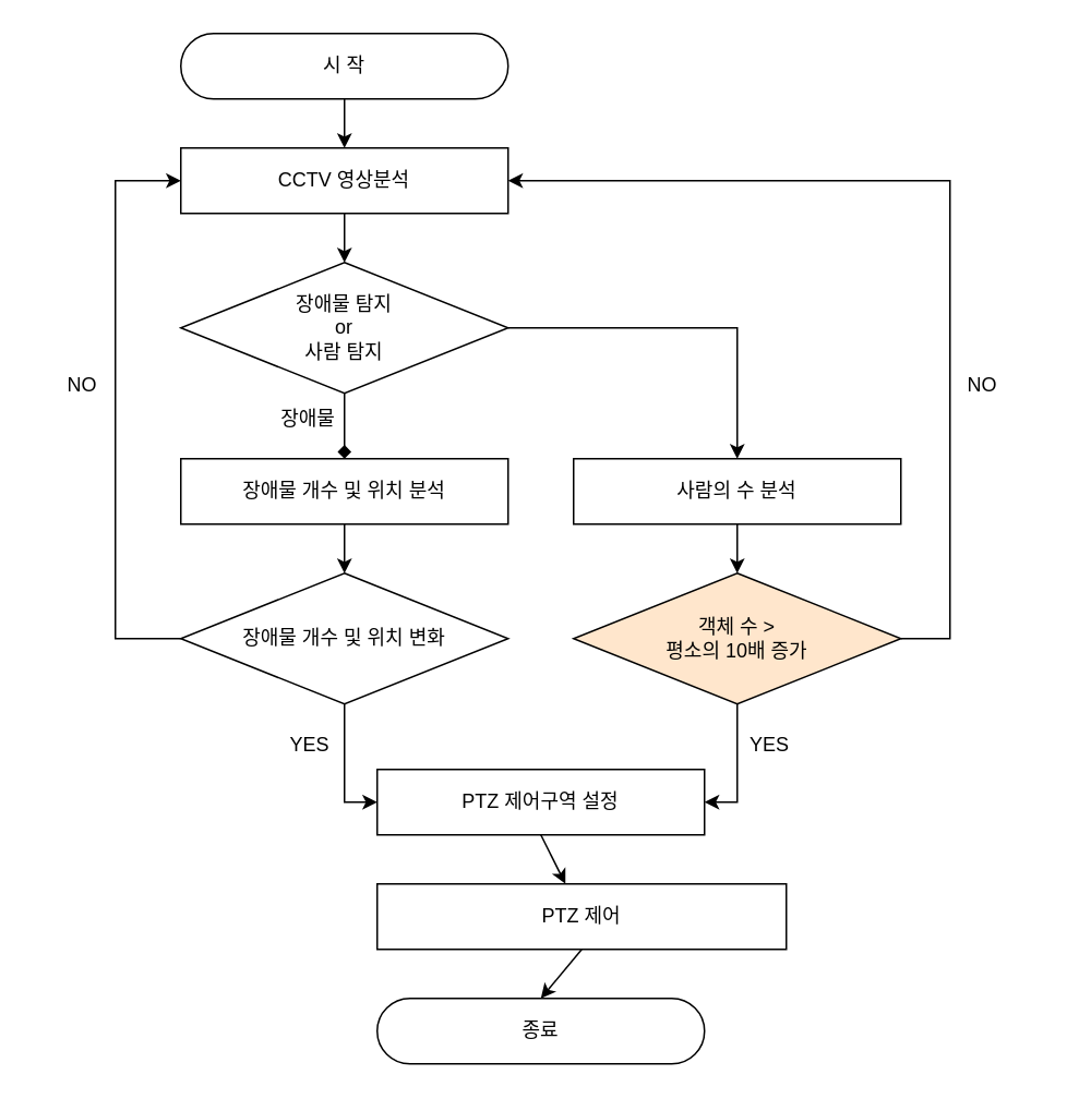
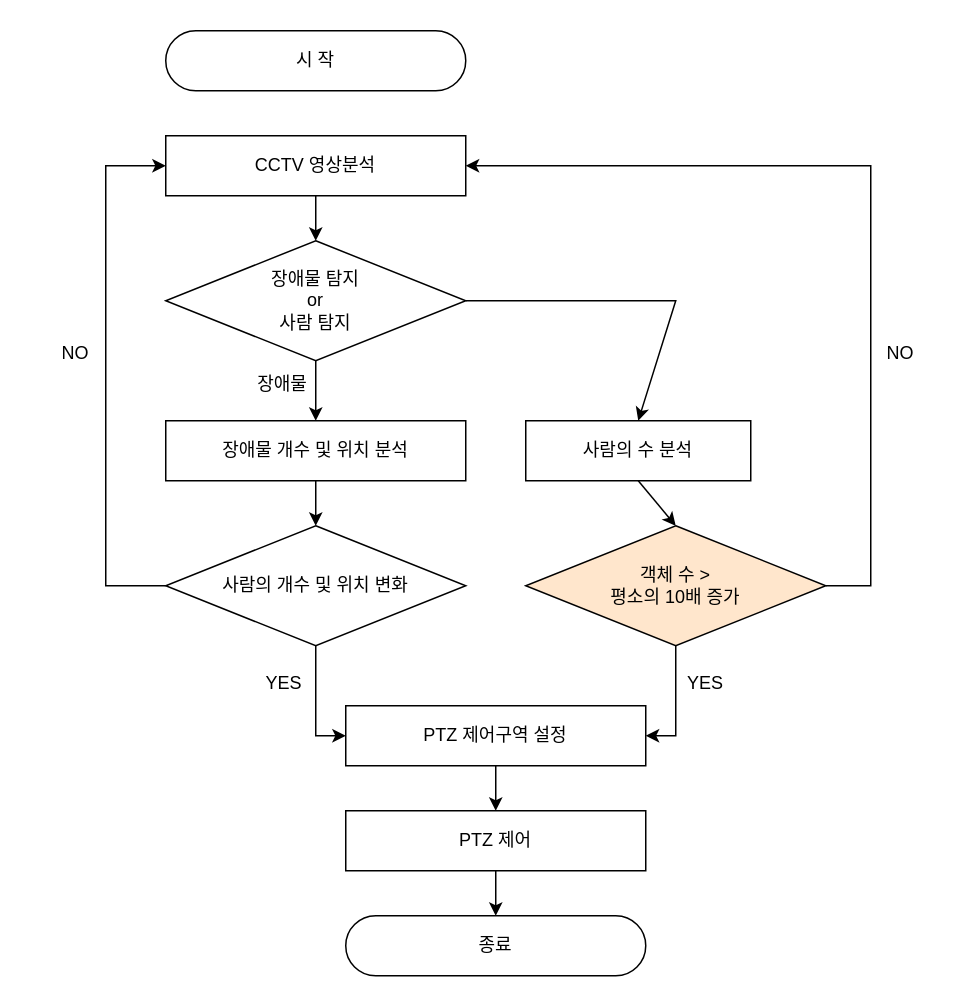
- <mxCell id="4" value="" style="endArrow=classic;html=1;rounded=0;exitX=0.5;exitY=1;exitDx=0;exitDy=0;entryX=0.5;entryY=0;entryDx=0;entryDy=0;" parent="1" source="3" target="2" edge="1"><mxGeometry width="50" height="50" relative="1" as="geometry"><mxPoint x="180" y="330" as="sourcePoint" /><mxPoint x="230" y="280" as="targetPoint" /></mxGeometry></mxCell>
- <mxCell id="6" value="" style="endArrow=diamond;html=1;rounded=0;exitX=0.5;exitY=1;exitDx=0;exitDy=0;entryX=0.5;entryY=0;entryDx=0;entryDy=0;" parent="1" target="8" edge="1" source="16"><mxGeometry width="50" height="50" relative="1" as="geometry"><mxPoint x="210" y="200" as="sourcePoint" /><mxPoint x="230" y="420" as="targetPoint" /></mxGeometry></mxCell>
+ <mxCell id="6" value="" style="endArrow=classic;html=1;rounded=0;exitX=0.5;exitY=1;exitDx=0;exitDy=0;entryX=0.5;entryY=0;entryDx=0;entryDy=0;" parent="1" target="8" edge="1" source="16"><mxGeometry width="50" height="50" relative="1" as="geometry"><mxPoint x="210" y="200" as="sourcePoint" /><mxPoint x="230" y="420" as="targetPoint" /></mxGeometry></mxCell>
- <mxCell id="19" value="사람의 수 분석" style="rounded=0;whiteSpace=wrap;html=1;" vertex="1" parent="1"><mxGeometry x="350" y="280" width="200" height="40" as="geometry" /></mxCell>
+ <mxCell id="19" value="사람의 수 분석" style="rounded=0;whiteSpace=wrap;html=1;" vertex="1" parent="1"><mxGeometry x="350" y="280" width="150" height="40" as="geometry" /></mxCell>
- <mxCell id="13" value="장애물 개수 및 위치 변화" style="rhombus;whiteSpace=wrap;html=1;" vertex="1" parent="1"><mxGeometry x="110" y="350" width="200" height="80" as="geometry" /></mxCell>
+ <mxCell id="13" value="사람의 개수 및 위치 변화" style="rhombus;whiteSpace=wrap;html=1;" vertex="1" parent="1"><mxGeometry x="110" y="350" width="200" height="80" as="geometry" /></mxCell>
- <mxCell id="25" value="PTZ 제어" style="rounded=0;whiteSpace=wrap;html=1;" vertex="1" parent="1"><mxGeometry x="230" y="540" width="250" height="40" as="geometry" /></mxCell>
+ <mxCell id="25" value="PTZ 제어" style="rounded=0;whiteSpace=wrap;html=1;" vertex="1" parent="1"><mxGeometry x="230" y="540" width="200" height="40" as="geometry" /></mxCell>
